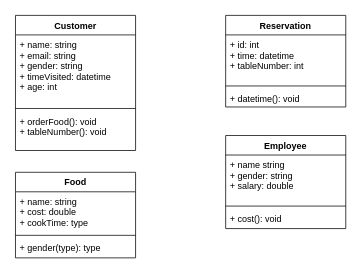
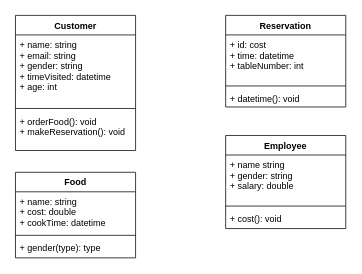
- <mxCell id="7" value="+ id: int&#10;+ time: datetime&#10;+ tableNumber: int" style="text;strokeColor=none;fillColor=none;align=left;verticalAlign=top;spacingLeft=4;spacingRight=4;overflow=hidden;rotatable=0;points=[[0,0.5],[1,0.5]];portConstraint=eastwest;fontColor=default;" vertex="1" parent="6"><mxGeometry y="26" width="160" height="64" as="geometry" /></mxCell>
+ <mxCell id="7" value="+ id: cost&#10;+ time: datetime&#10;+ tableNumber: int" style="text;strokeColor=none;fillColor=none;align=left;verticalAlign=top;spacingLeft=4;spacingRight=4;overflow=hidden;rotatable=0;points=[[0,0.5],[1,0.5]];portConstraint=eastwest;fontColor=default;" vertex="1" parent="6"><mxGeometry y="26" width="160" height="64" as="geometry" /></mxCell>
- <mxCell id="5" value="+ orderFood(): void&#10;+ tableNumber(): void" style="text;strokeColor=none;fillColor=none;align=left;verticalAlign=top;spacingLeft=4;spacingRight=4;overflow=hidden;rotatable=0;points=[[0,0.5],[1,0.5]];portConstraint=eastwest;fontColor=default;" vertex="1" parent="2"><mxGeometry y="128" width="160" height="52" as="geometry" /></mxCell>
+ <mxCell id="5" value="+ orderFood(): void&#10;+ makeReservation(): void" style="text;strokeColor=none;fillColor=none;align=left;verticalAlign=top;spacingLeft=4;spacingRight=4;overflow=hidden;rotatable=0;points=[[0,0.5],[1,0.5]];portConstraint=eastwest;fontColor=default;" vertex="1" parent="2"><mxGeometry y="128" width="160" height="52" as="geometry" /></mxCell>
- <mxCell id="15" value="+ name: string&#10;+ cost: double&#10;+ cookTime: type" style="text;strokeColor=none;fillColor=none;align=left;verticalAlign=top;spacingLeft=4;spacingRight=4;overflow=hidden;rotatable=0;points=[[0,0.5],[1,0.5]];portConstraint=eastwest;fontColor=default;" vertex="1" parent="14"><mxGeometry y="26" width="160" height="54" as="geometry" /></mxCell>
+ <mxCell id="15" value="+ name: string&#10;+ cost: double&#10;+ cookTime: datetime" style="text;strokeColor=none;fillColor=none;align=left;verticalAlign=top;spacingLeft=4;spacingRight=4;overflow=hidden;rotatable=0;points=[[0,0.5],[1,0.5]];portConstraint=eastwest;fontColor=default;" vertex="1" parent="14"><mxGeometry y="26" width="160" height="54" as="geometry" /></mxCell>
